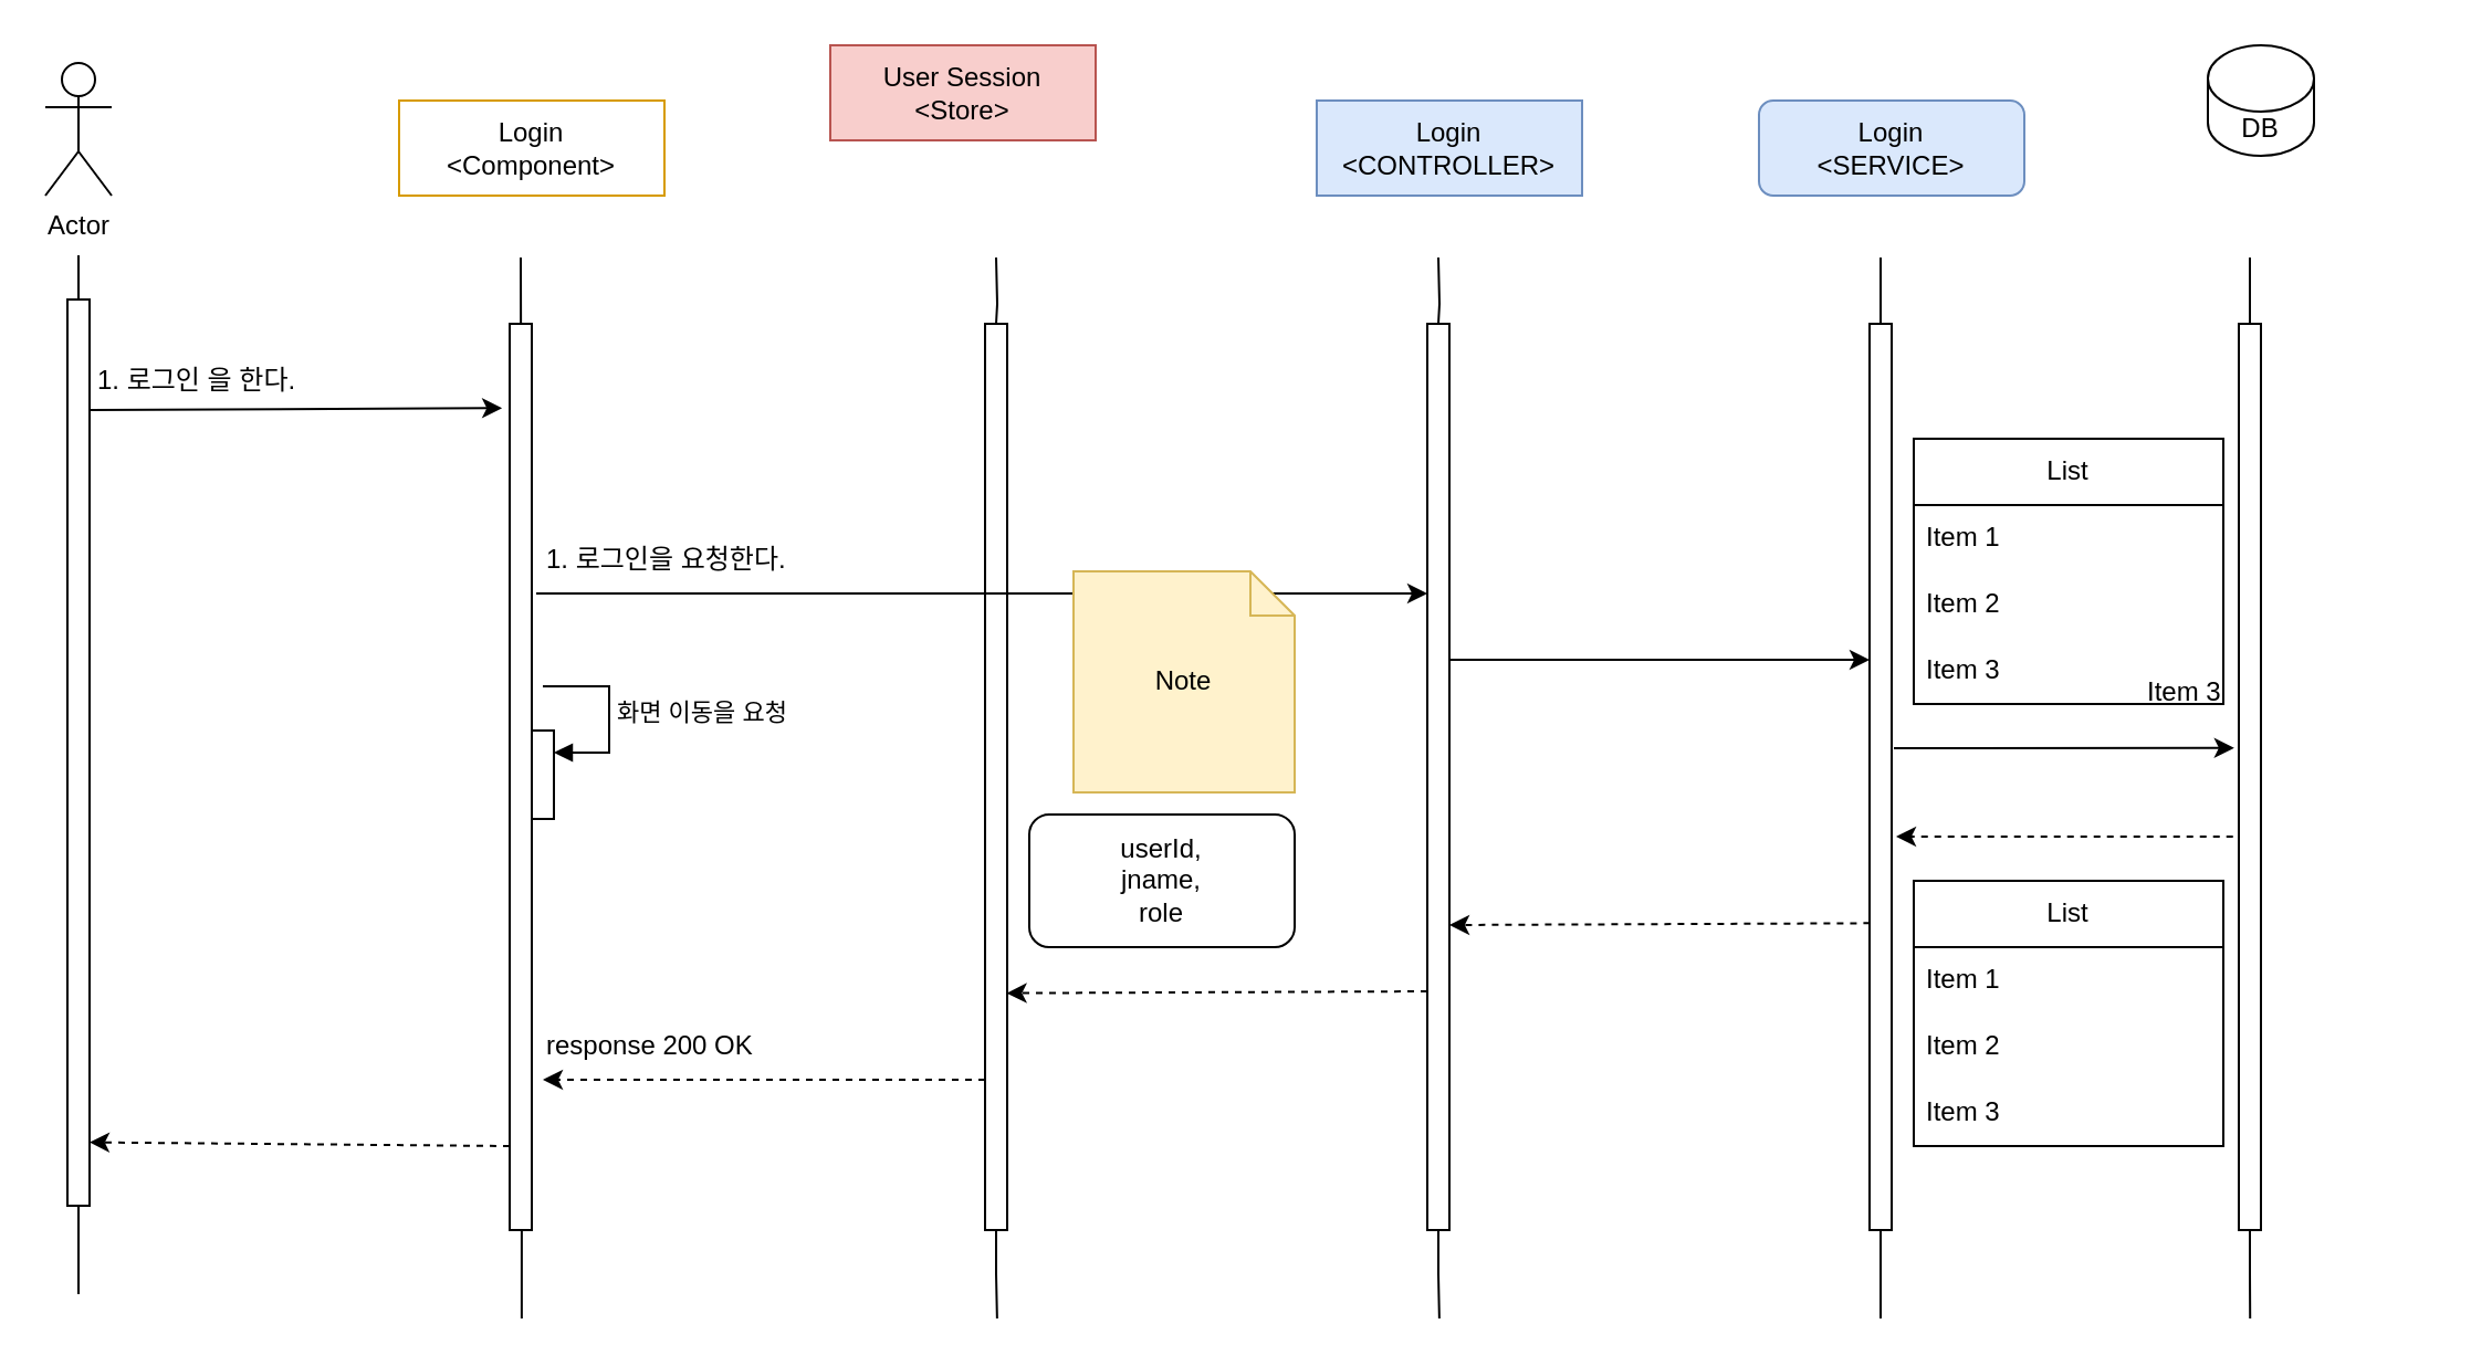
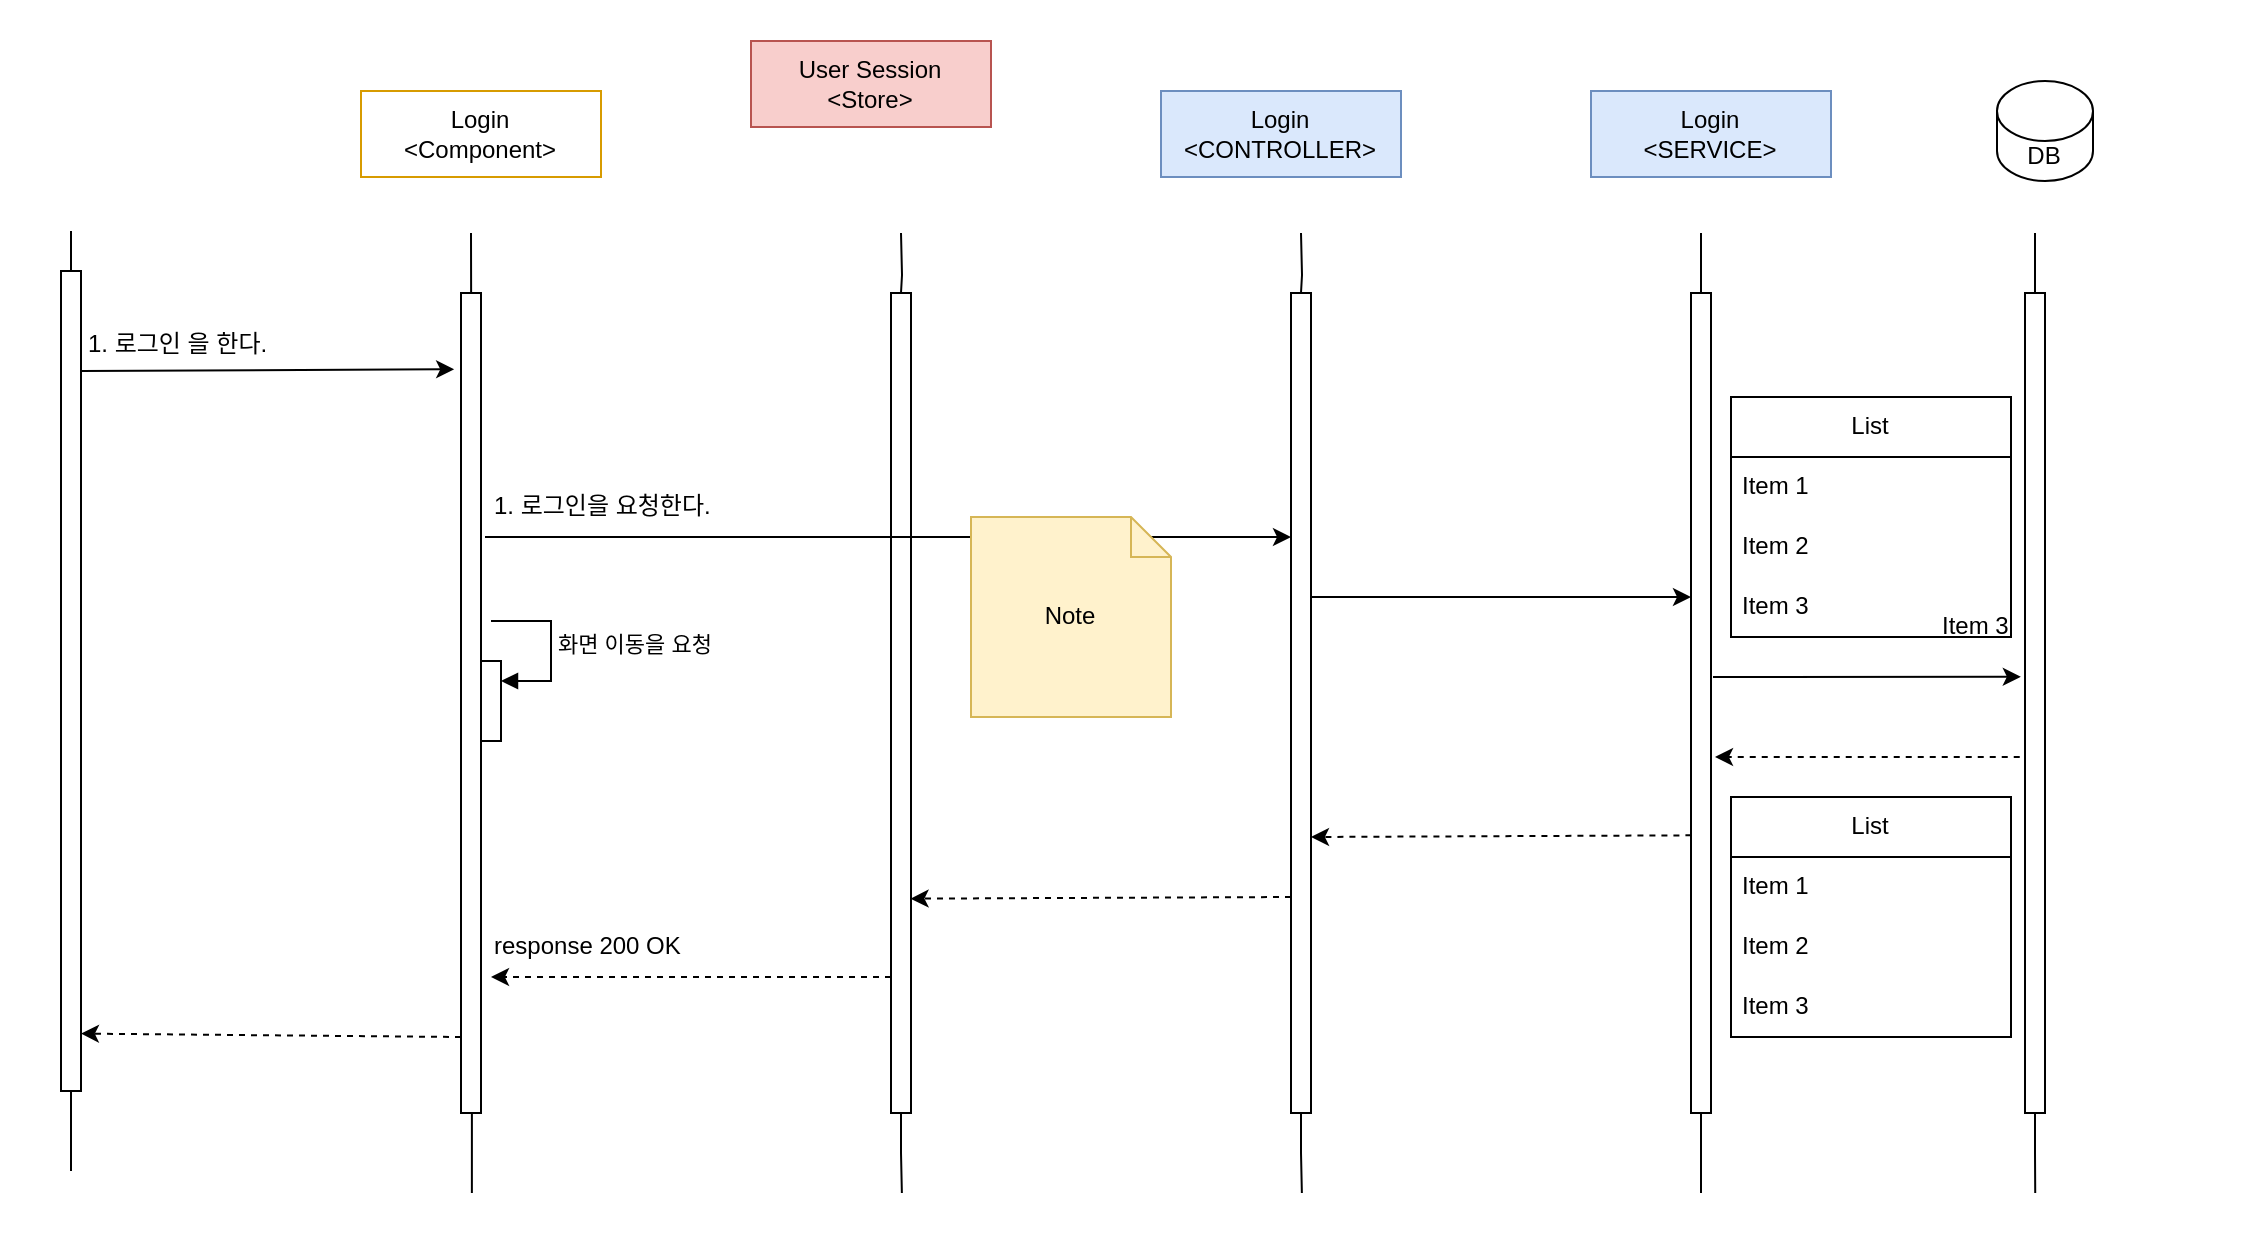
- <mxCell id="11" value="DB" style="shape=cylinder3;whiteSpace=wrap;html=1;boundedLbl=1;backgroundOutline=1;size=15;" vertex="1" parent="1"><mxGeometry x="998" y="20" width="48" height="50" as="geometry" /></mxCell>
+ <mxCell id="11" value="DB" style="shape=cylinder3;whiteSpace=wrap;html=1;boundedLbl=1;backgroundOutline=1;size=15;" vertex="1" parent="1"><mxGeometry x="998" y="40" width="48" height="50" as="geometry" /></mxCell>
- <mxCell id="3" value="Actor" style="shape=umlActor;verticalLabelPosition=bottom;verticalAlign=top;html=1;outlineConnect=0;" vertex="1" parent="1"><mxGeometry x="20" y="28" width="30" height="60" as="geometry" /></mxCell>
- <mxCell id="7" value="Login&lt;br&gt;&amp;lt;CONTROLLER&amp;gt;" style="rounded=0;whiteSpace=wrap;html=1;fillColor=#dae8fc;strokeColor=#6c8ebf;" vertex="1" parent="1"><mxGeometry x="595" y="45" width="120" height="43" as="geometry" /></mxCell>
+ <mxCell id="7" value="Login&lt;br&gt;&amp;lt;CONTROLLER&amp;gt;" style="rounded=0;whiteSpace=wrap;html=1;fillColor=#dae8fc;strokeColor=#6c8ebf;" vertex="1" parent="1"><mxGeometry x="580" y="45" width="120" height="43" as="geometry" /></mxCell>
- <mxCell id="9" value="Login&lt;br&gt;&amp;lt;SERVICE&amp;gt;" style="whiteSpace=wrap;html=1;fillColor=#dae8fc;strokeColor=#6c8ebf;rounded=1;" vertex="1" parent="1"><mxGeometry x="795" y="45" width="120" height="43" as="geometry" /></mxCell>
+ <mxCell id="9" value="Login&lt;br&gt;&amp;lt;SERVICE&amp;gt;" style="rounded=0;whiteSpace=wrap;html=1;fillColor=#dae8fc;strokeColor=#6c8ebf;" vertex="1" parent="1"><mxGeometry x="795" y="45" width="120" height="43" as="geometry" /></mxCell>
- <mxCell id="44" value="userId,&lt;div&gt;jname,&lt;/div&gt;&lt;div&gt;role&lt;/div&gt;" style="rounded=1;whiteSpace=wrap;html=1;" vertex="1" parent="1"><mxGeometry x="465" y="368" width="120" height="60" as="geometry" /></mxCell>
